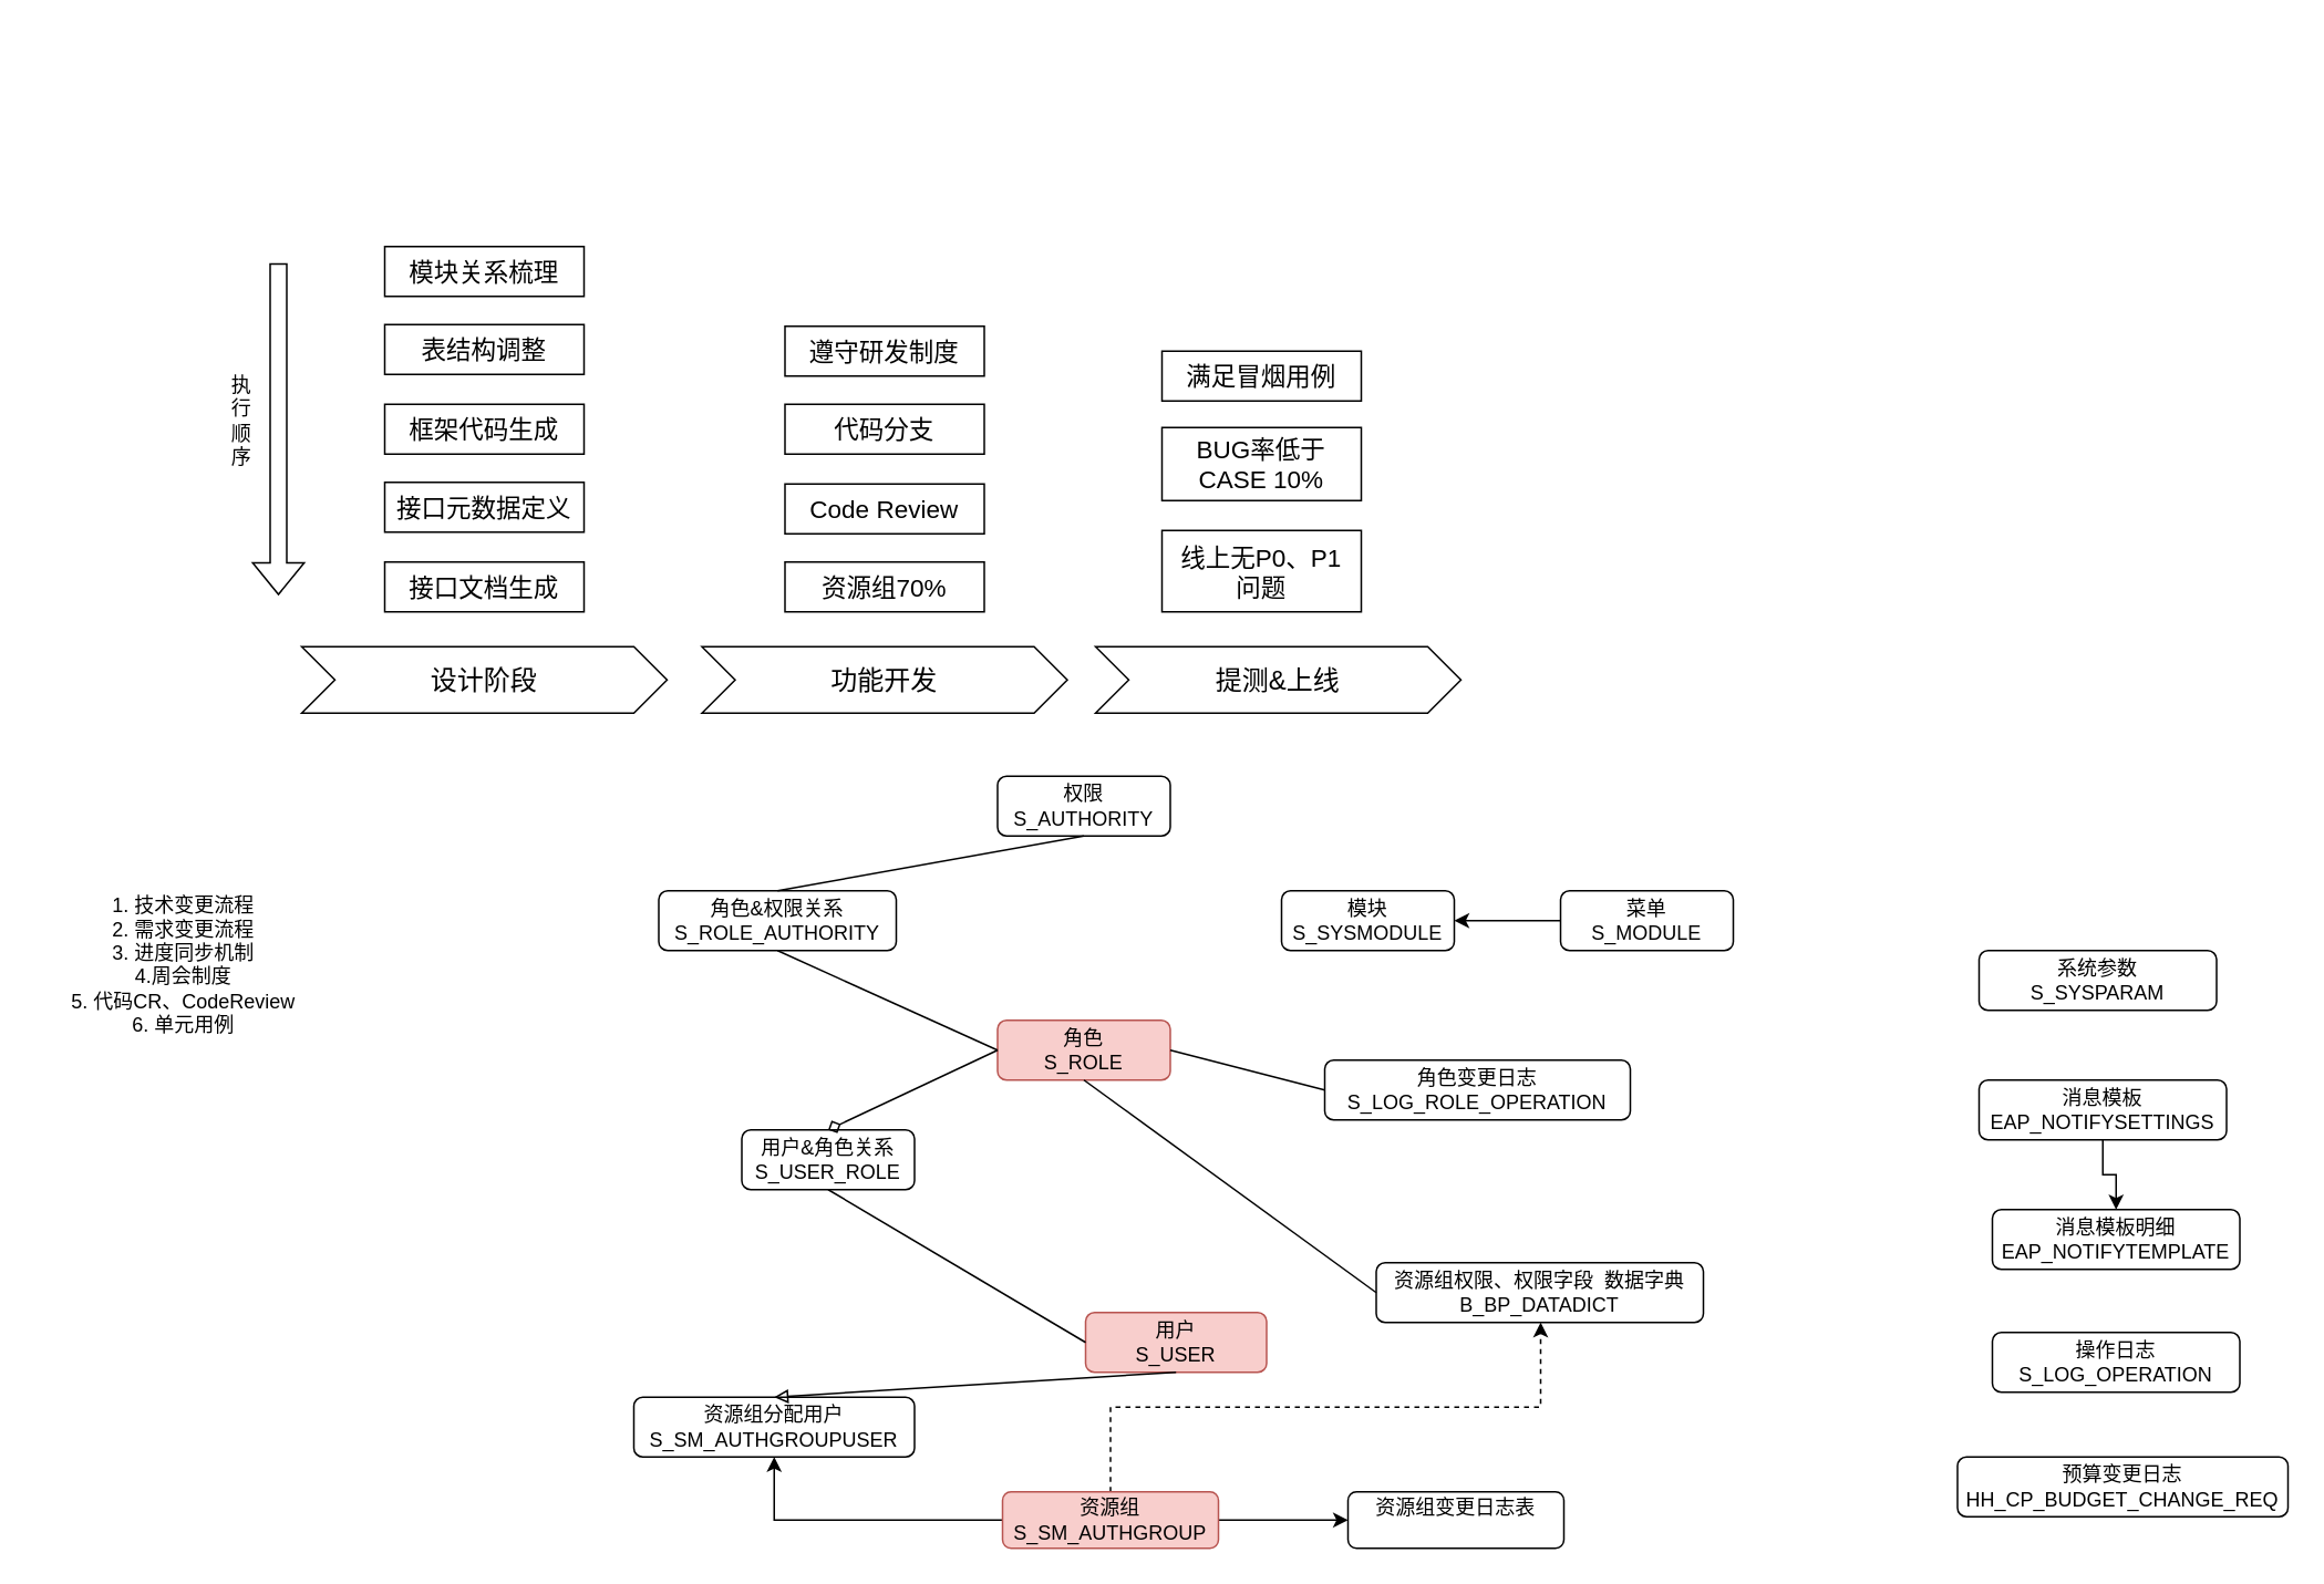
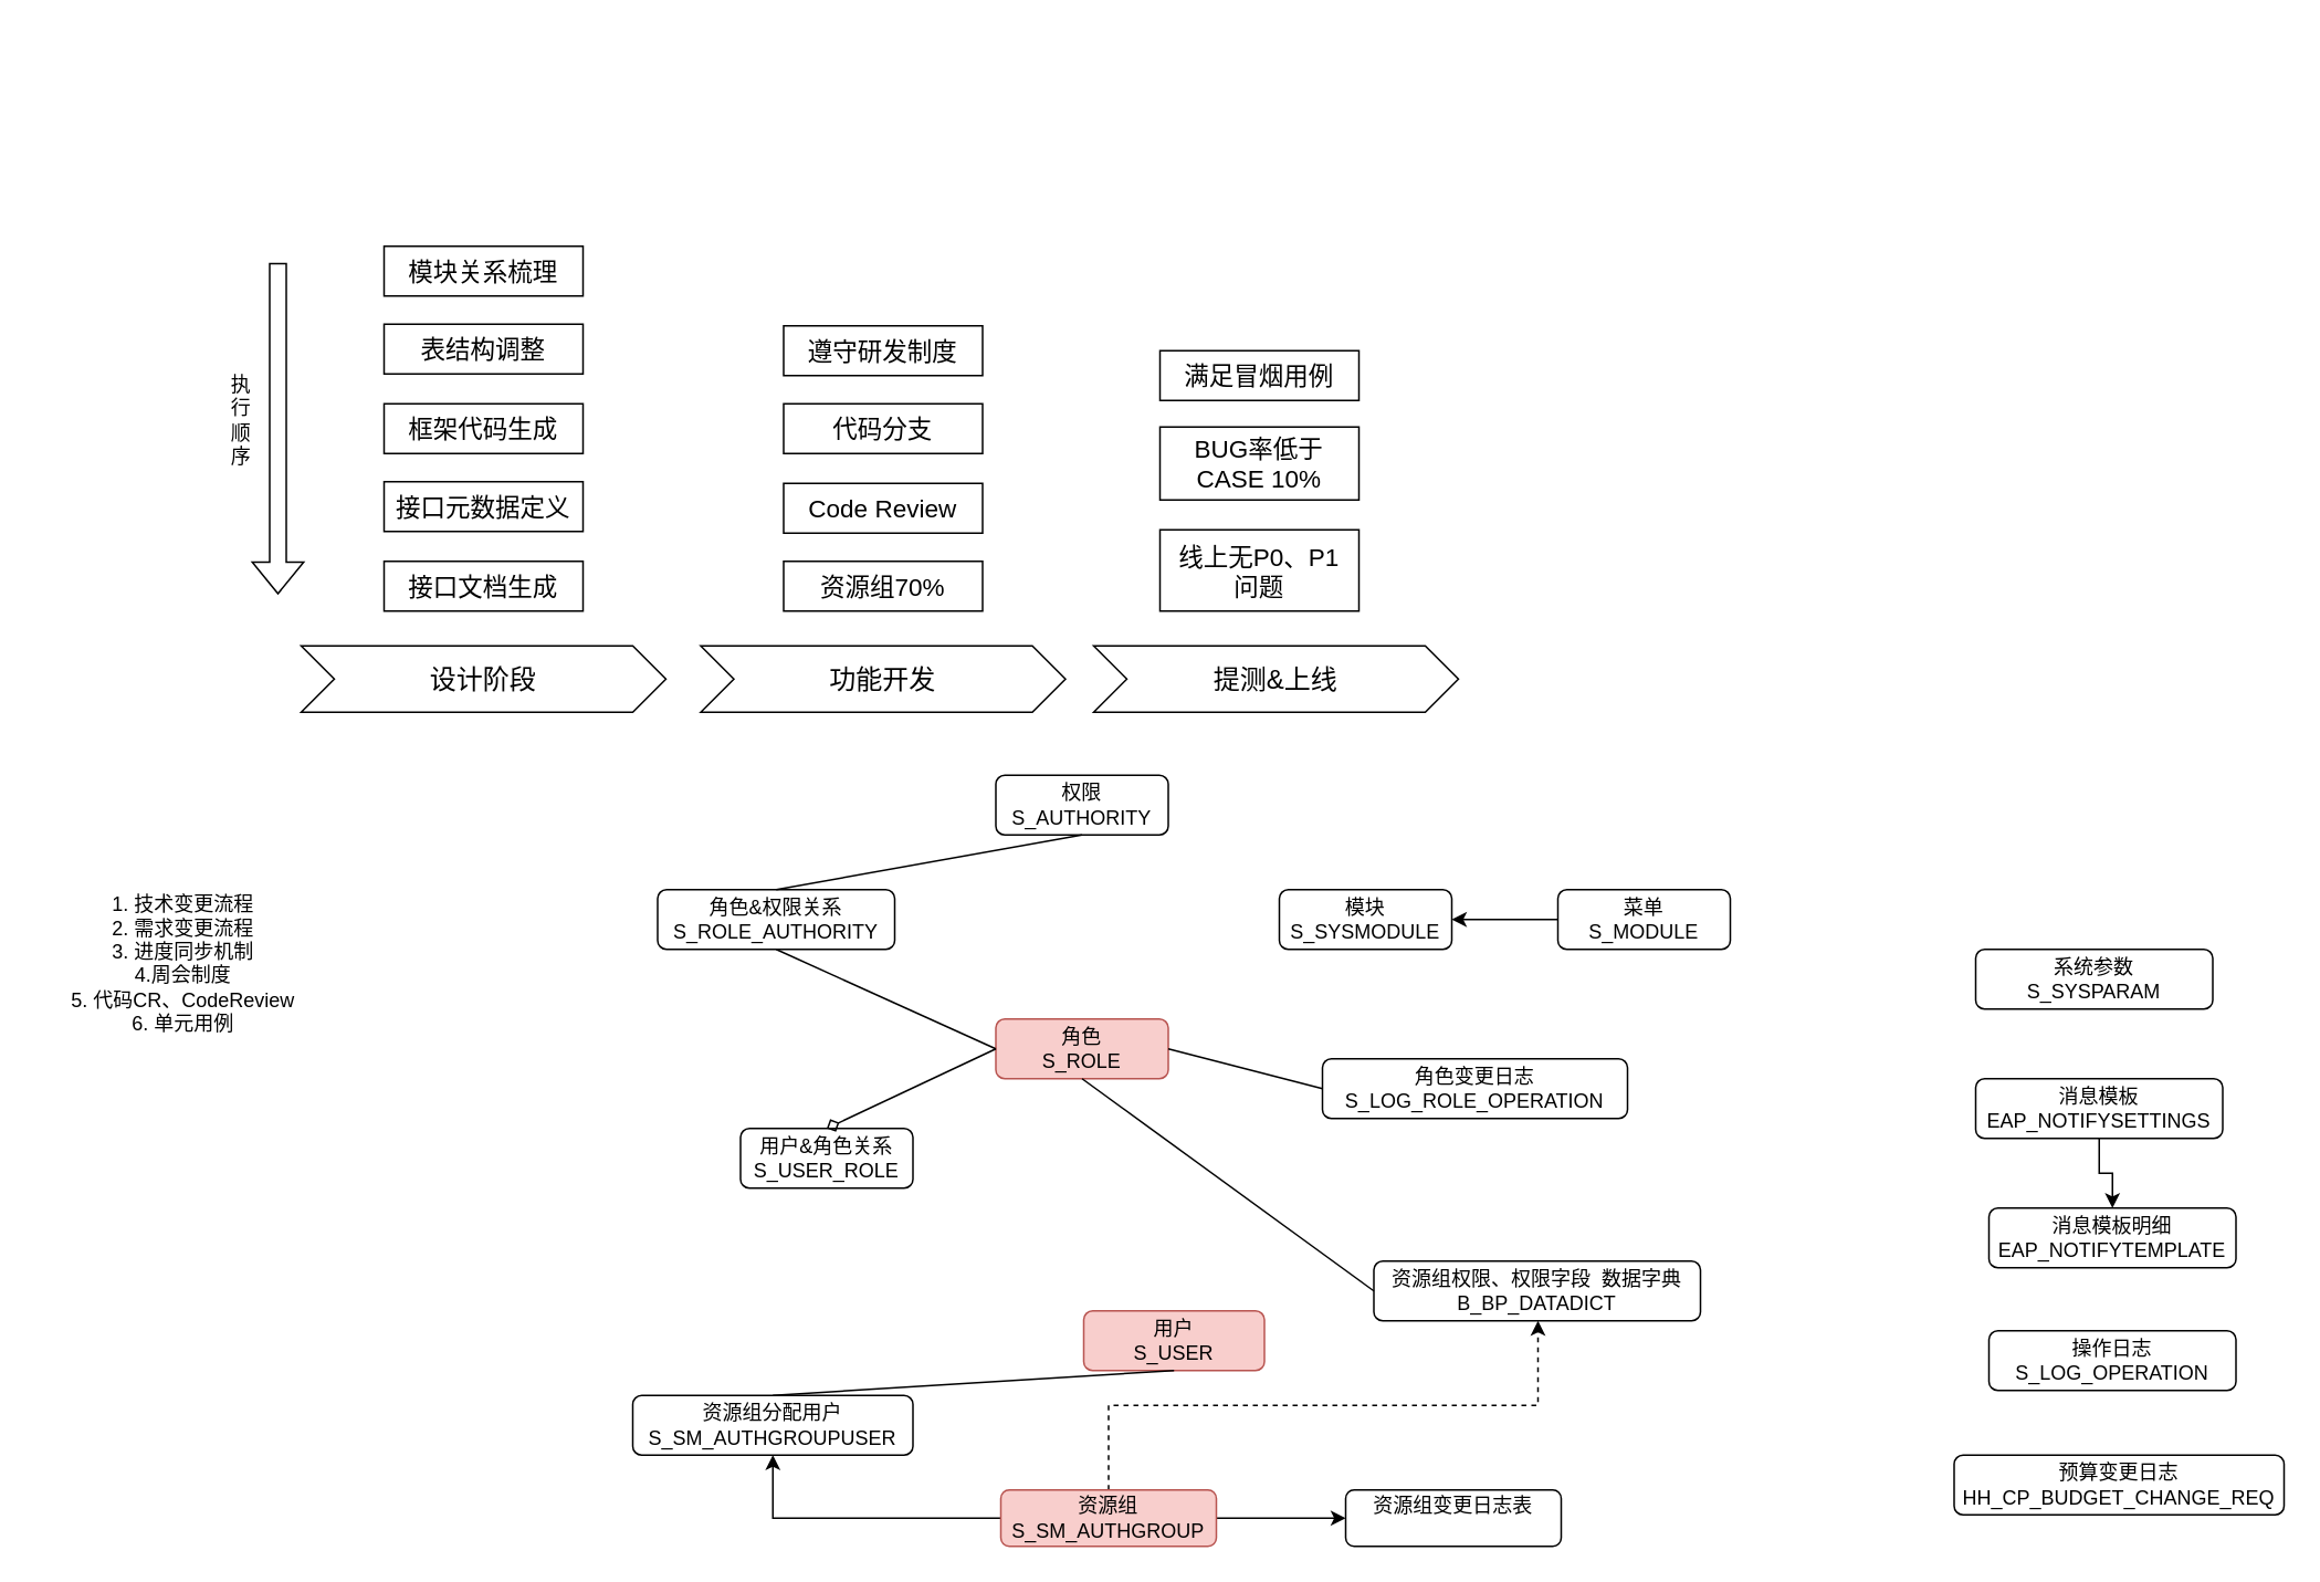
- <mxCell id="43" value="" style="endArrow=none;html=1;rounded=0;exitX=0;exitY=0.5;exitDx=0;exitDy=0;entryX=0.5;entryY=1;entryDx=0;entryDy=0;endFill=0;" edge="1" parent="1" source="21" target="23"><mxGeometry width="50" height="50" relative="1" as="geometry"><mxPoint x="592" y="750" as="sourcePoint" /><mxPoint x="642" y="700" as="targetPoint" /></mxGeometry></mxCell>
- <mxCell id="45" value="" style="endArrow=block;html=1;rounded=0;exitX=0.5;exitY=1;exitDx=0;exitDy=0;entryX=0.5;entryY=0;entryDx=0;entryDy=0;endFill=0;" edge="1" parent="1" source="21" target="28"><mxGeometry width="50" height="50" relative="1" as="geometry"><mxPoint x="613" y="788" as="sourcePoint" /><mxPoint x="508" y="726" as="targetPoint" /></mxGeometry></mxCell>
+ <mxCell id="45" value="" style="endArrow=none;html=1;rounded=0;exitX=0.5;exitY=1;exitDx=0;exitDy=0;entryX=0.5;entryY=0;entryDx=0;entryDy=0;endFill=0;" edge="1" parent="1" source="21" target="28"><mxGeometry width="50" height="50" relative="1" as="geometry"><mxPoint x="613" y="788" as="sourcePoint" /><mxPoint x="508" y="726" as="targetPoint" /></mxGeometry></mxCell>
